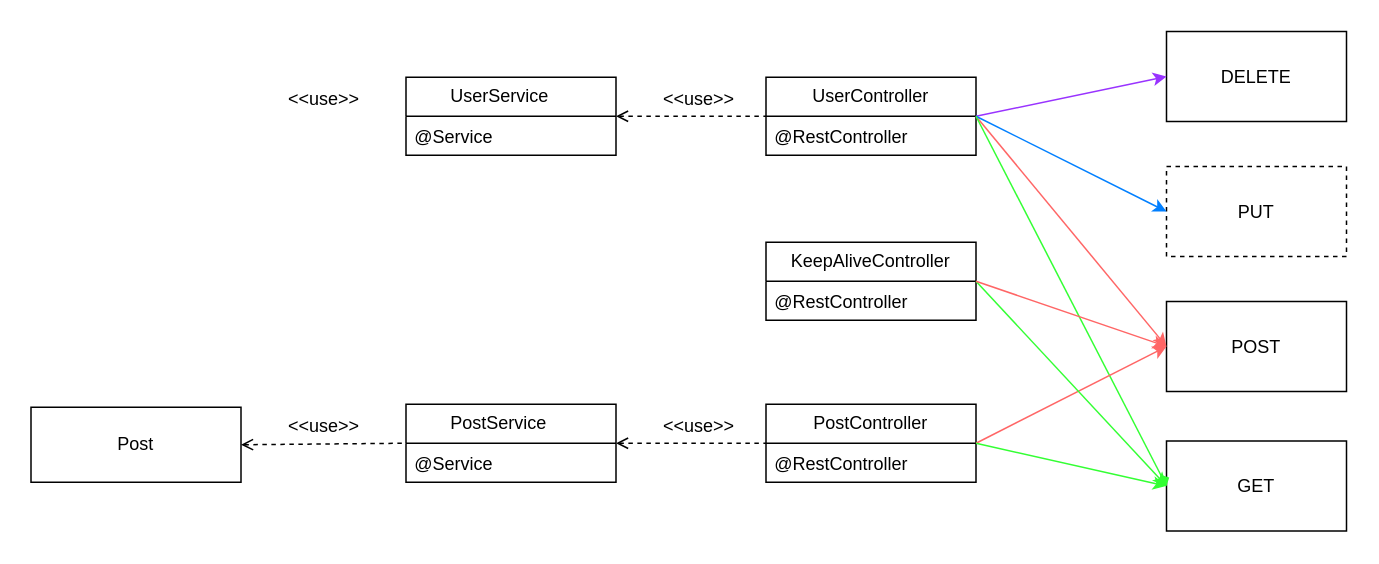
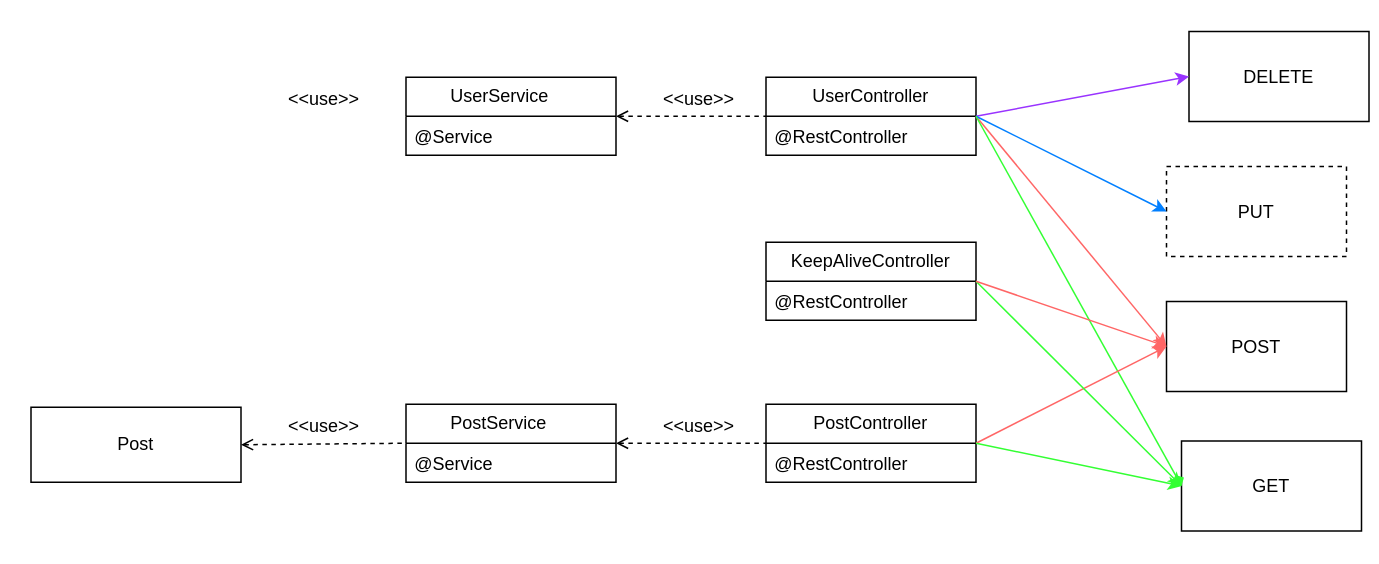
- <mxCell id="16" value="DELETE" style="rounded=0;whiteSpace=wrap;html=1;" vertex="1" parent="1"><mxGeometry x="777" y="20.5" width="120" height="60" as="geometry" /></mxCell>
+ <mxCell id="16" value="DELETE" style="rounded=0;whiteSpace=wrap;html=1;" vertex="1" parent="1"><mxGeometry x="792" y="20.5" width="120" height="60" as="geometry" /></mxCell>
- <mxCell id="15" value="GET" style="rounded=0;whiteSpace=wrap;html=1;" vertex="1" parent="1"><mxGeometry x="777" y="293.5" width="120" height="60" as="geometry" /></mxCell>
+ <mxCell id="15" value="GET" style="rounded=0;whiteSpace=wrap;html=1;" vertex="1" parent="1"><mxGeometry x="787" y="293.5" width="120" height="60" as="geometry" /></mxCell>
